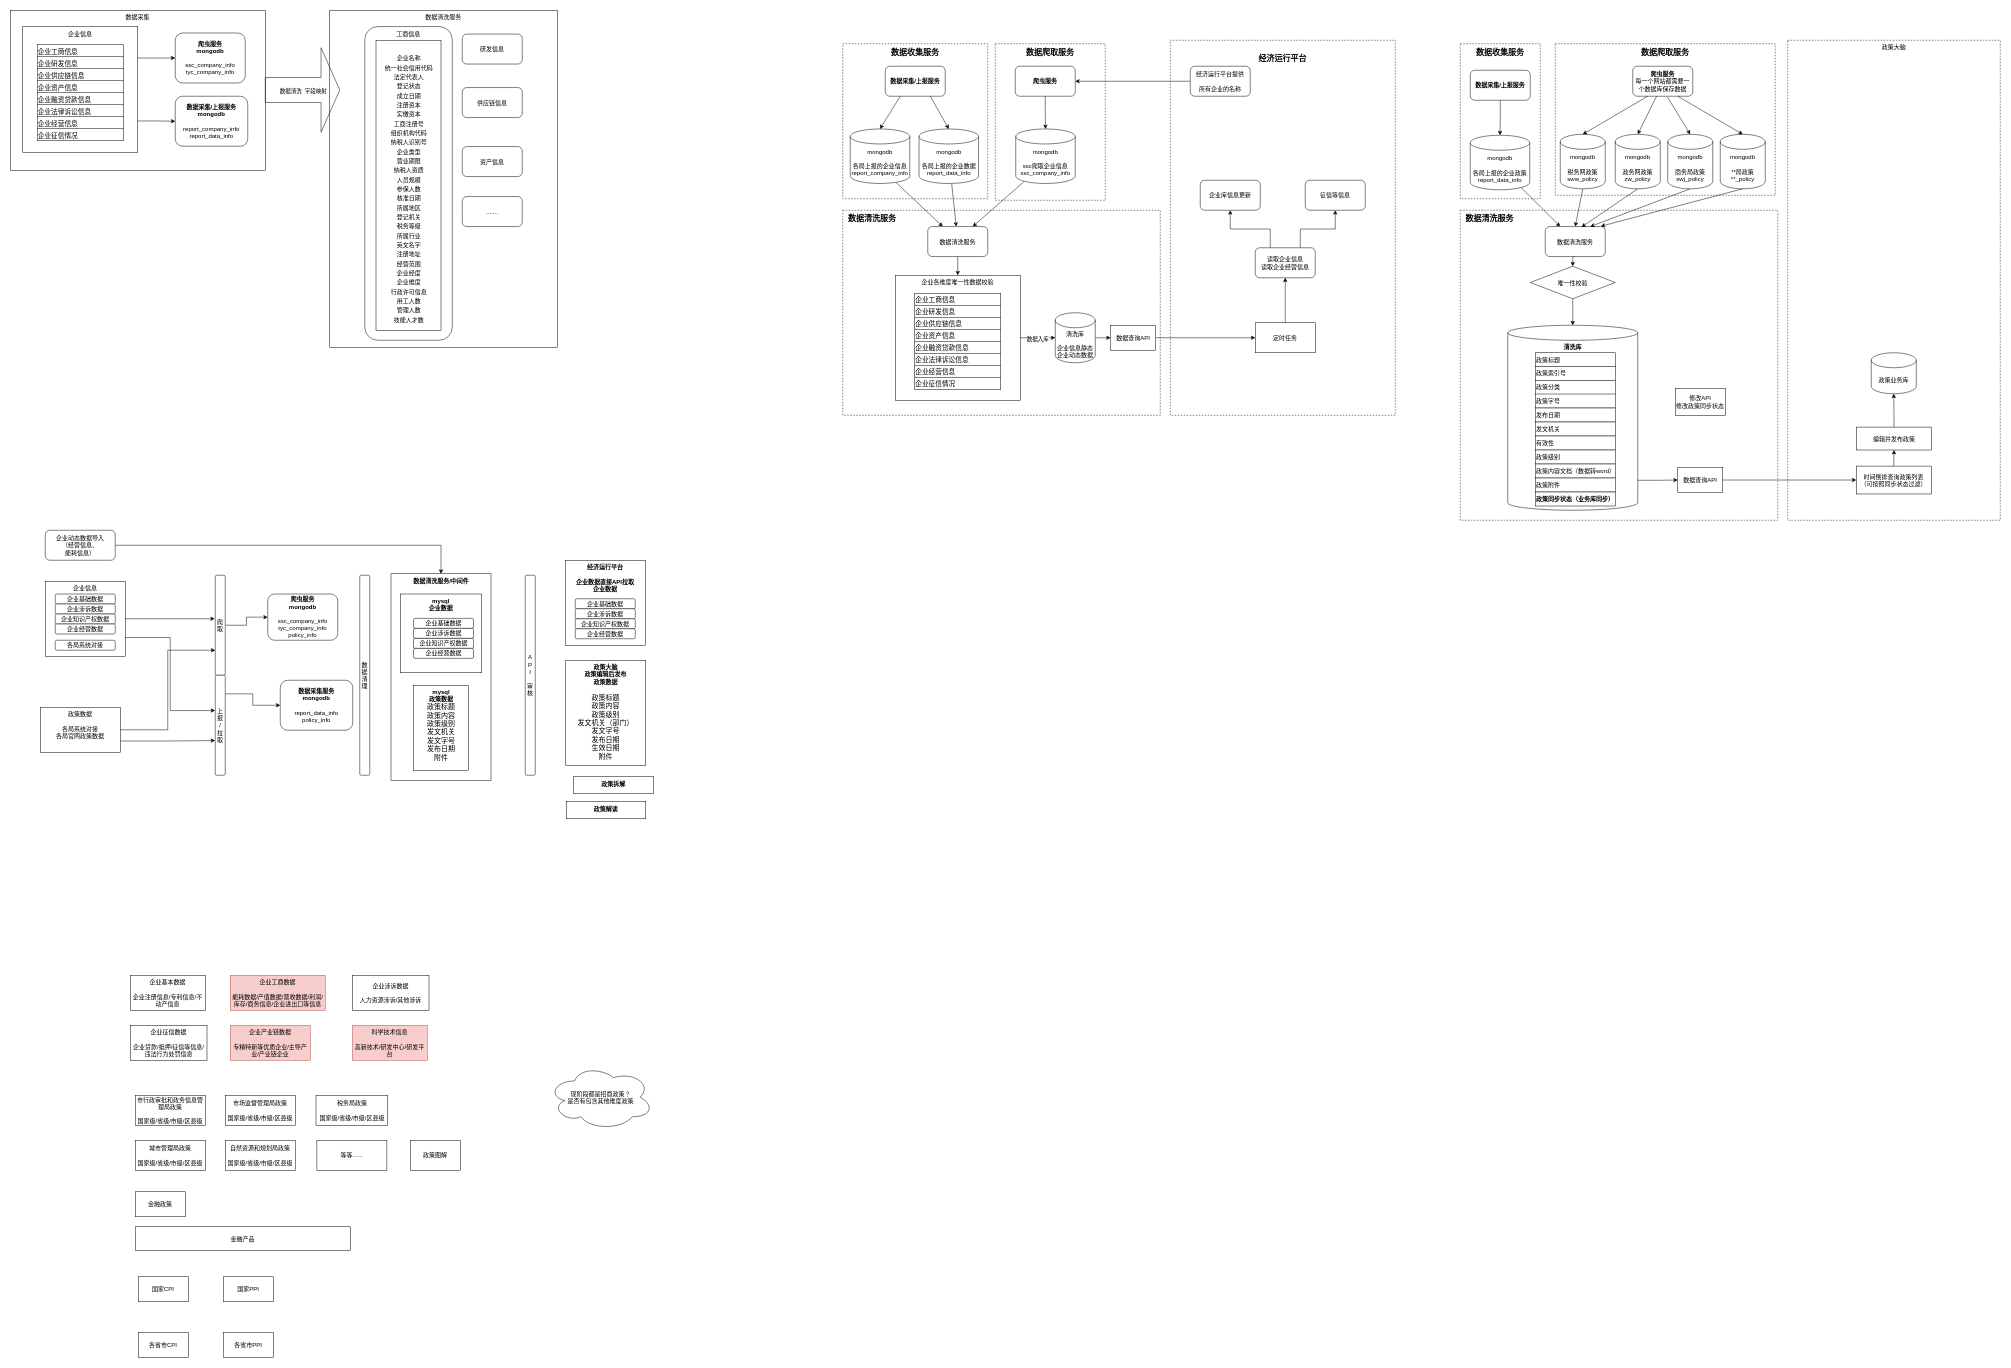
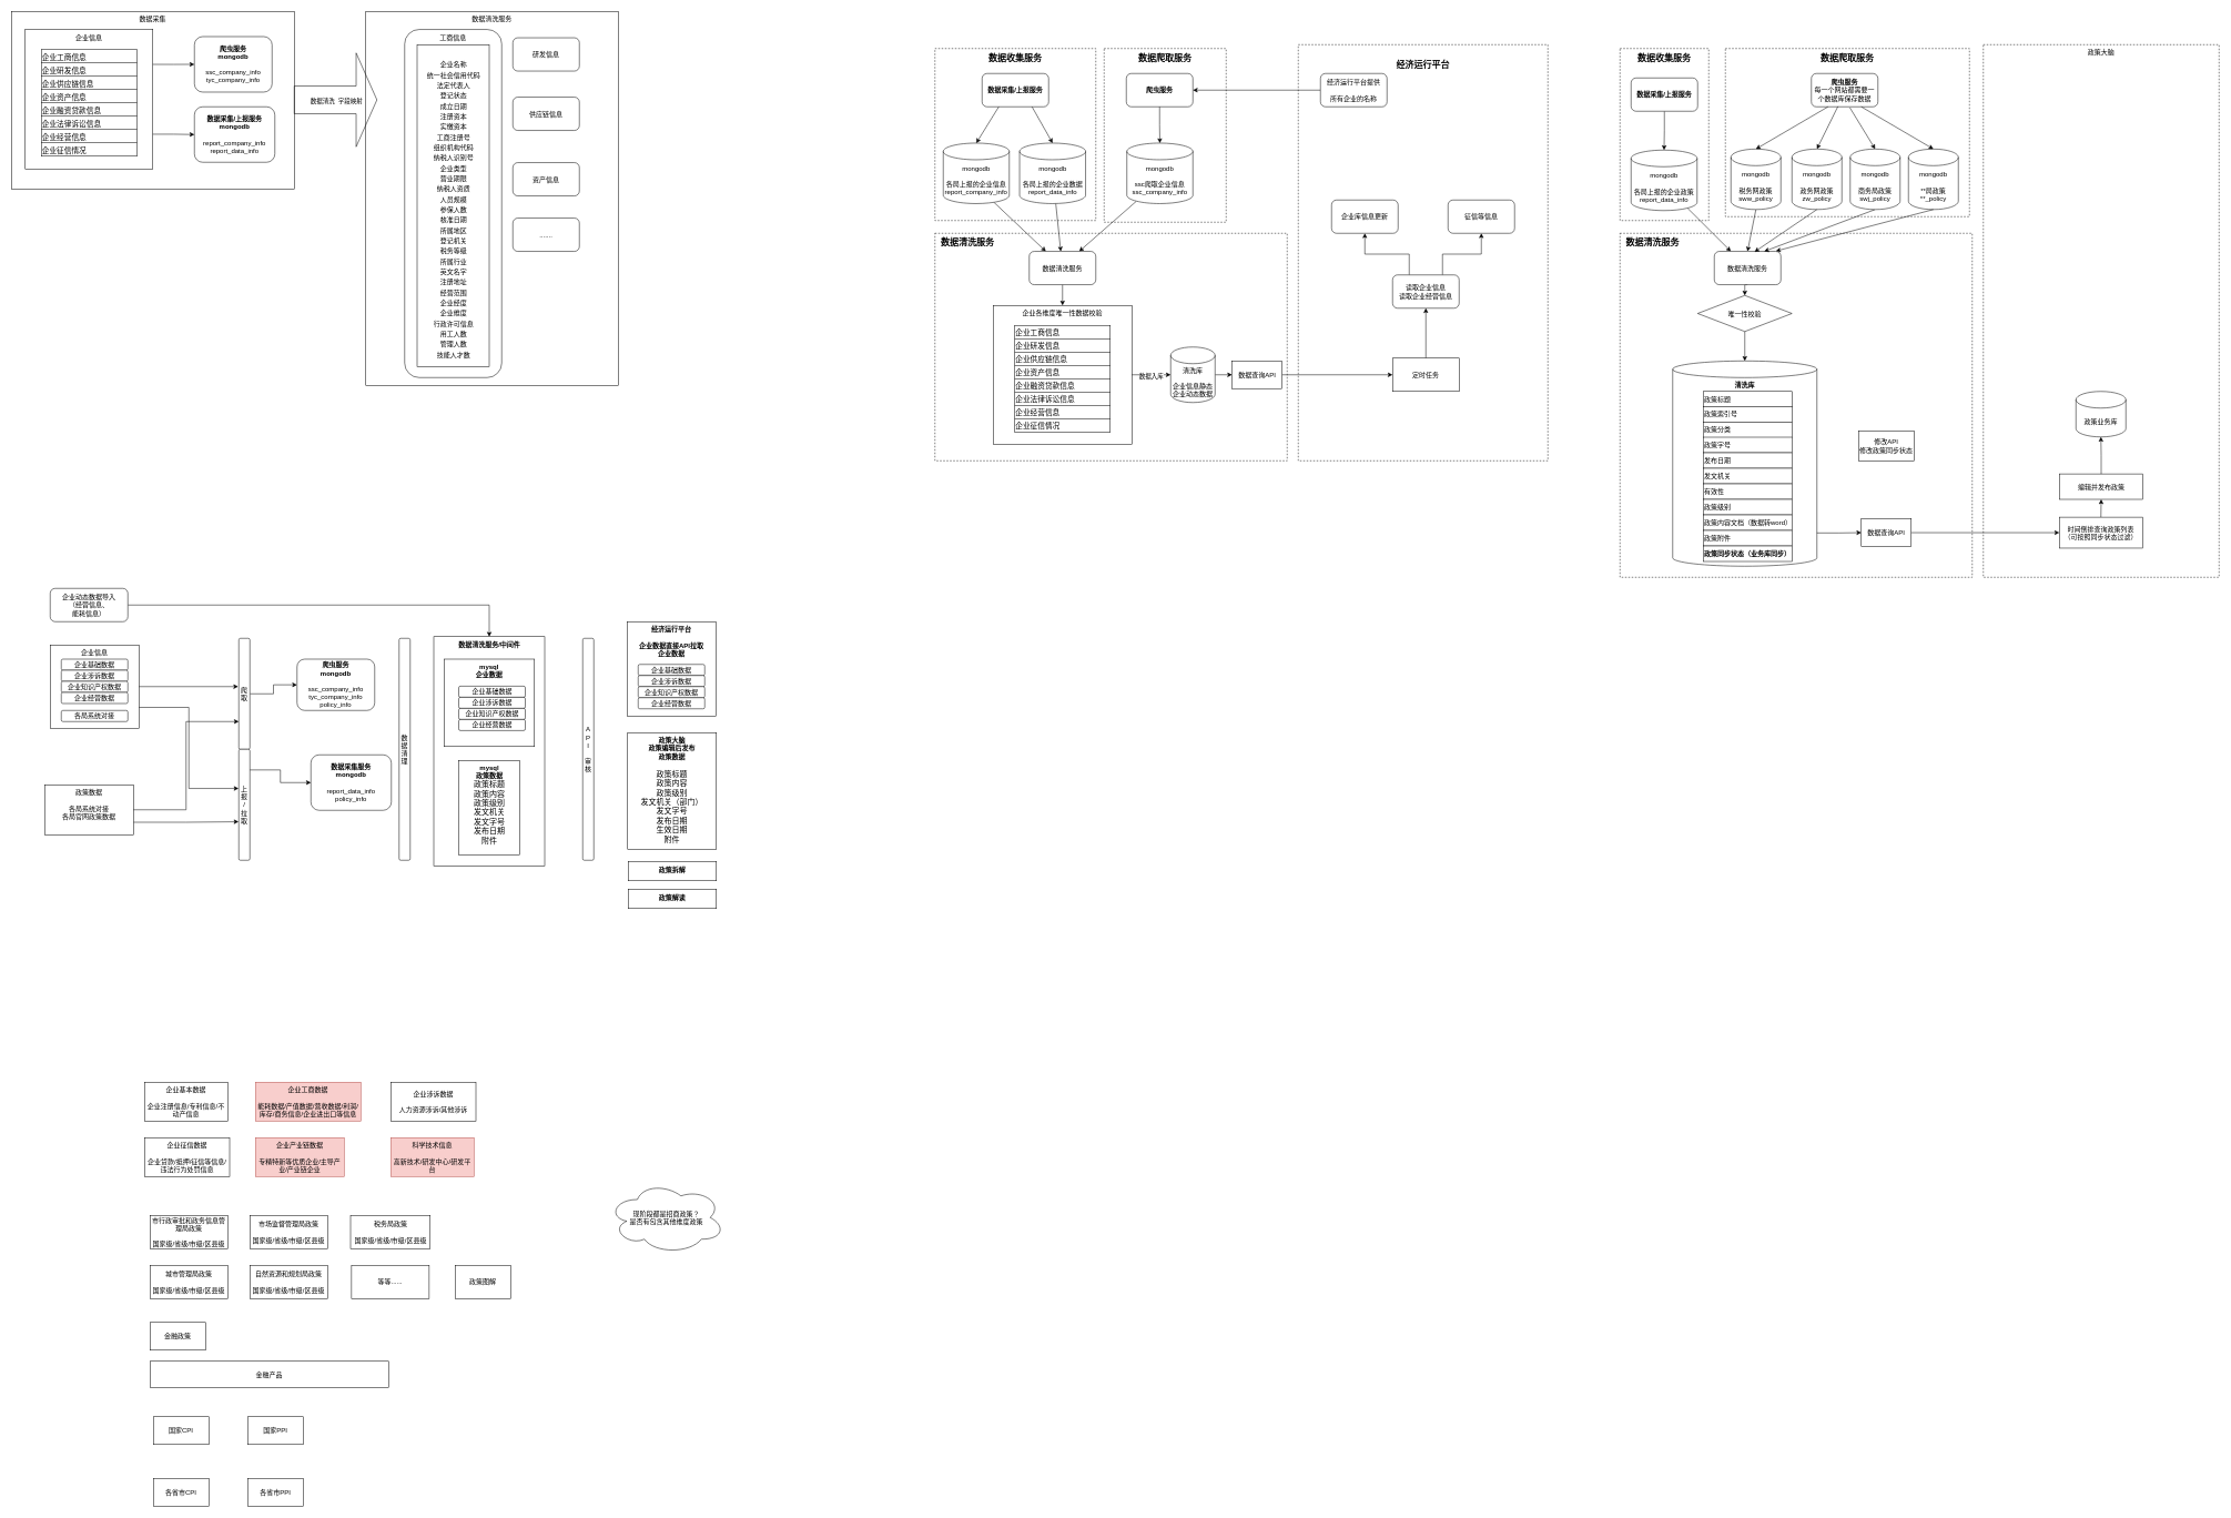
- <mxCell id="62" value="&lt;b&gt;政策拆解&lt;/b&gt;&lt;span style=&quot;font-family: 等线; font-size: 10.5pt; background-color: initial;&quot;&gt;&lt;br&gt;&lt;/span&gt;" style="rounded=0;whiteSpace=wrap;html=1;verticalAlign=top;align=center;" parent="1" vertex="1"><mxGeometry x="1147" y="1552" width="159" height="35" as="geometry" /></mxCell>
+ <mxCell id="62" value="&lt;b&gt;政策拆解&lt;/b&gt;&lt;span style=&quot;font-family: 等线; font-size: 10.5pt; background-color: initial;&quot;&gt;&lt;br&gt;&lt;/span&gt;" style="rounded=0;whiteSpace=wrap;html=1;verticalAlign=top;align=center;" parent="1" vertex="1"><mxGeometry x="1132" y="1552" width="159" height="35" as="geometry" /></mxCell>
